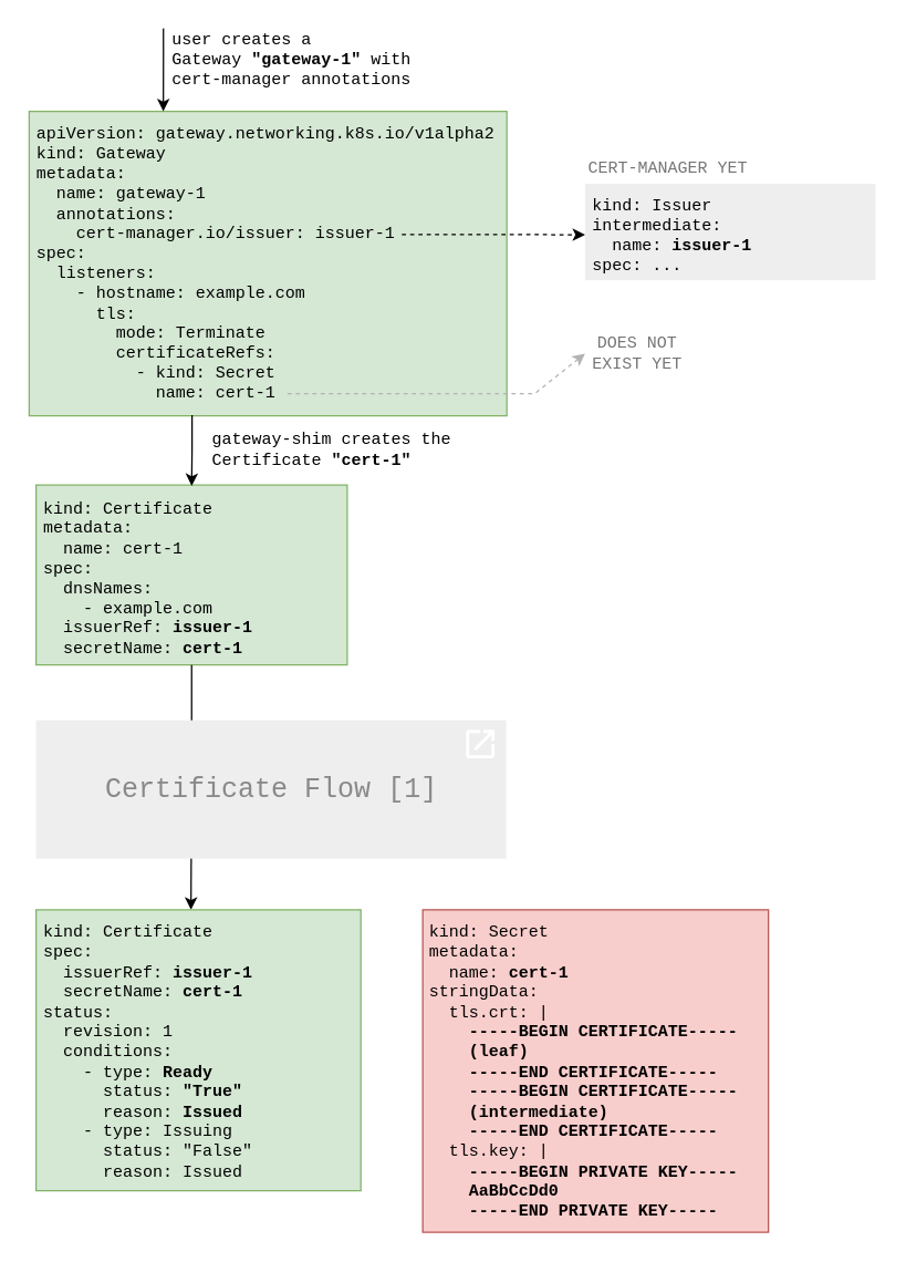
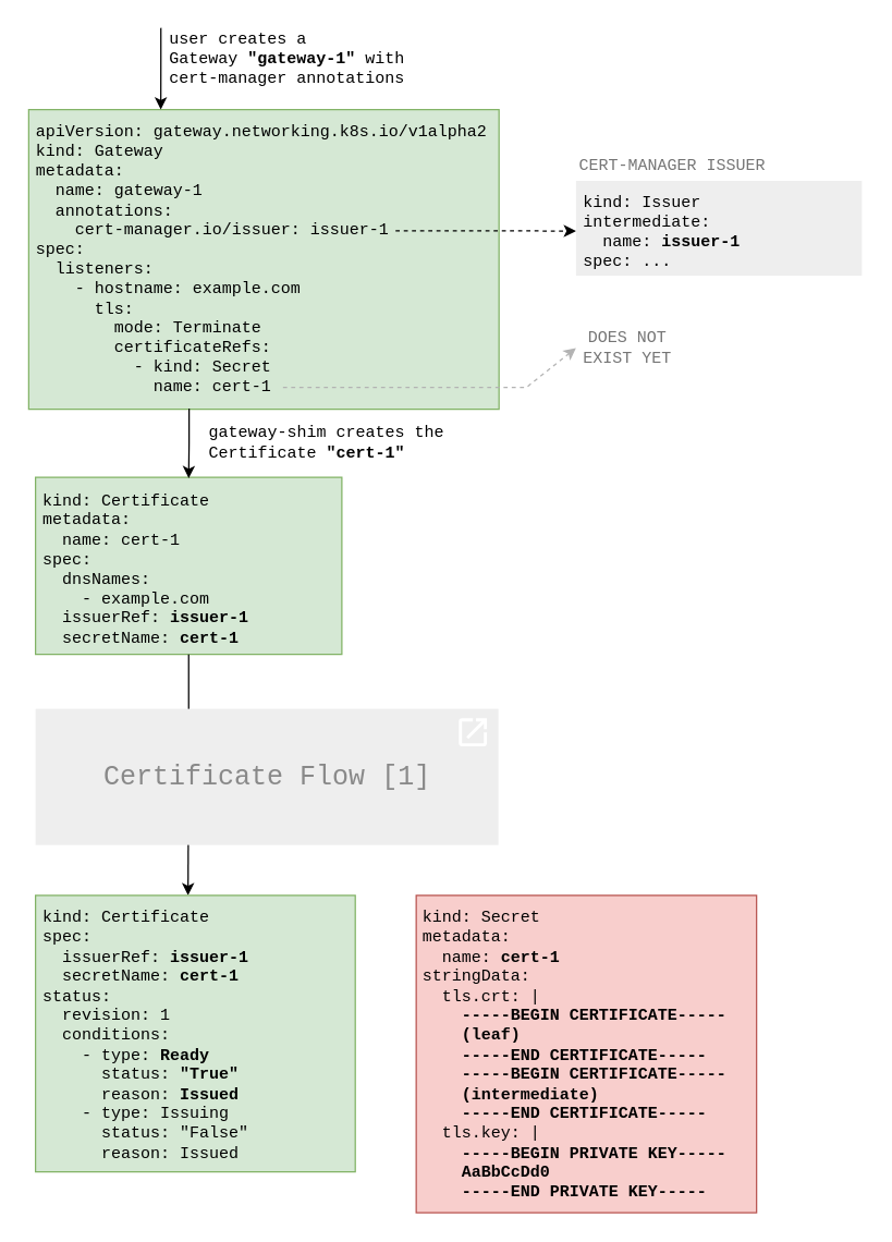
- <mxCell id="8" value="CERT-MANAGER YET" style="text;html=1;strokeColor=none;fillColor=none;align=left;verticalAlign=middle;whiteSpace=wrap;rounded=0;dashed=1;fontColor=#757575;fontFamily=Courier New;" parent="1" vertex="1"><mxGeometry x="422.5" y="112.33" width="140" height="20" as="geometry" /></mxCell>
+ <mxCell id="8" value="CERT-MANAGER ISSUER" style="text;html=1;strokeColor=none;fillColor=none;align=left;verticalAlign=middle;whiteSpace=wrap;rounded=0;dashed=1;fontColor=#757575;fontFamily=Courier New;" parent="1" vertex="1"><mxGeometry x="422.5" y="112.33" width="140" height="20" as="geometry" /></mxCell>
